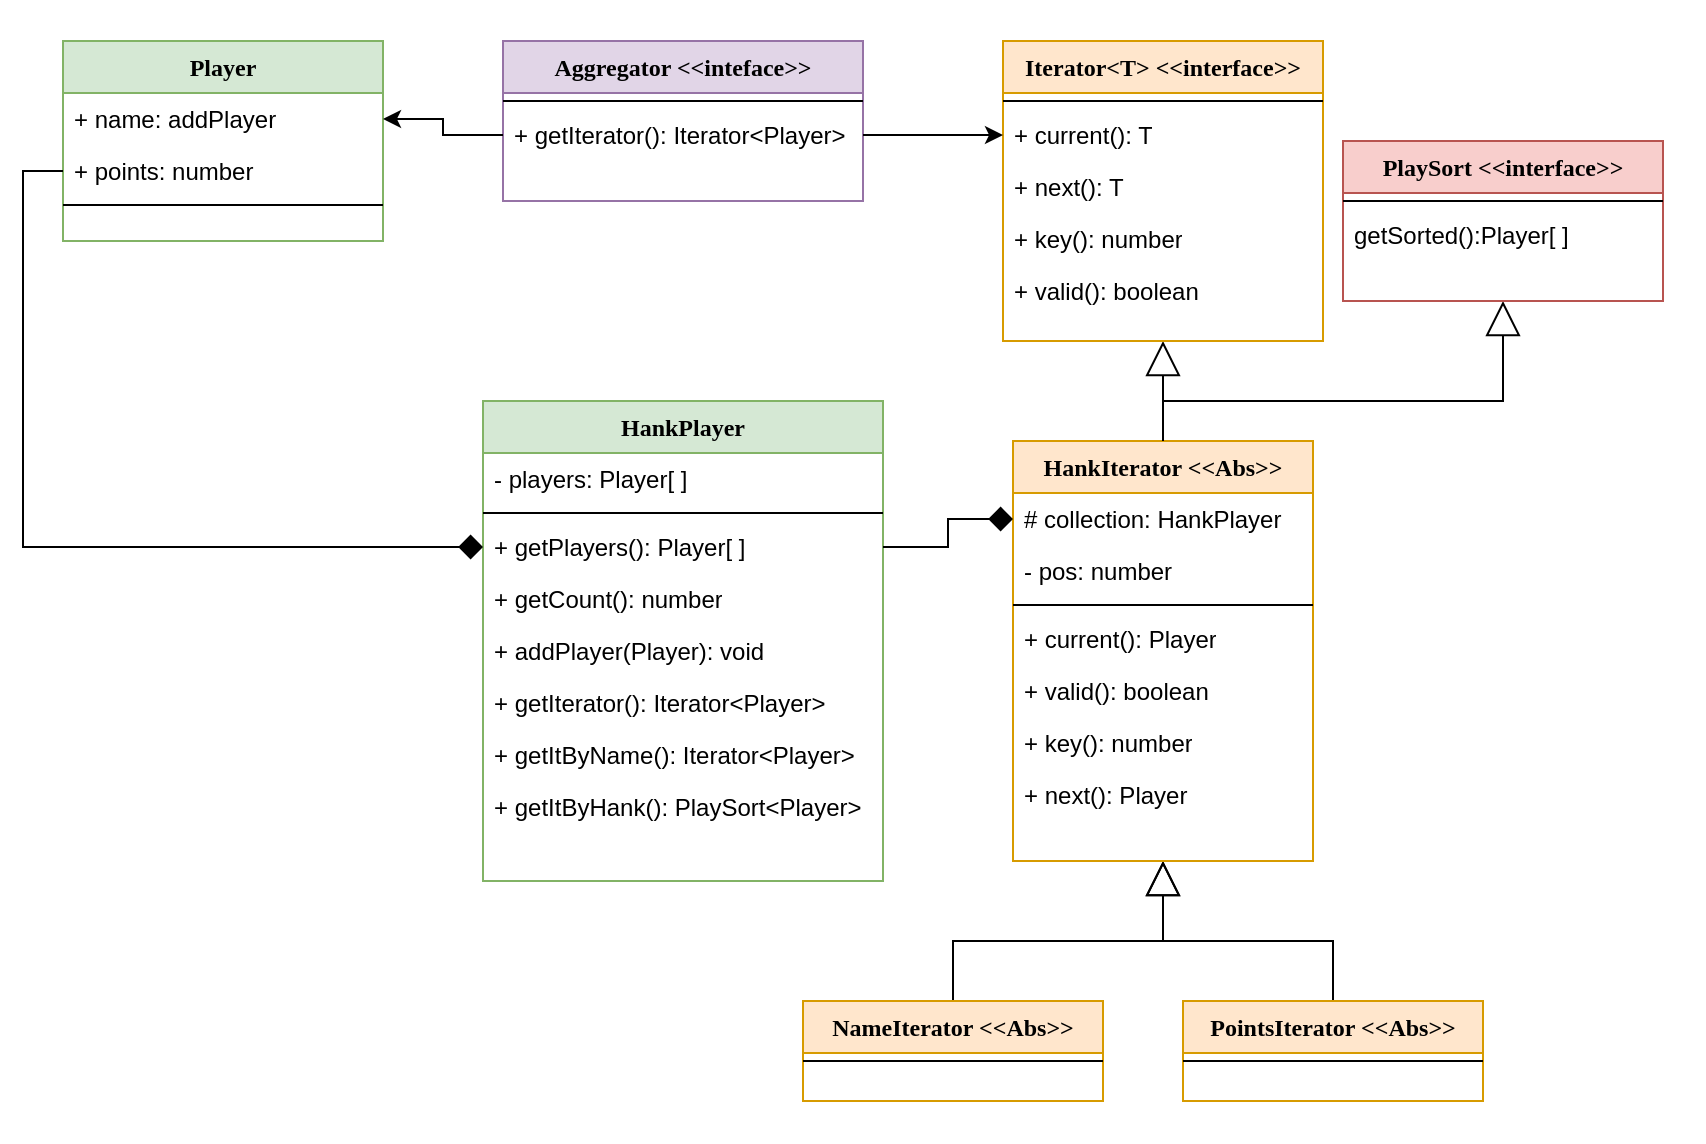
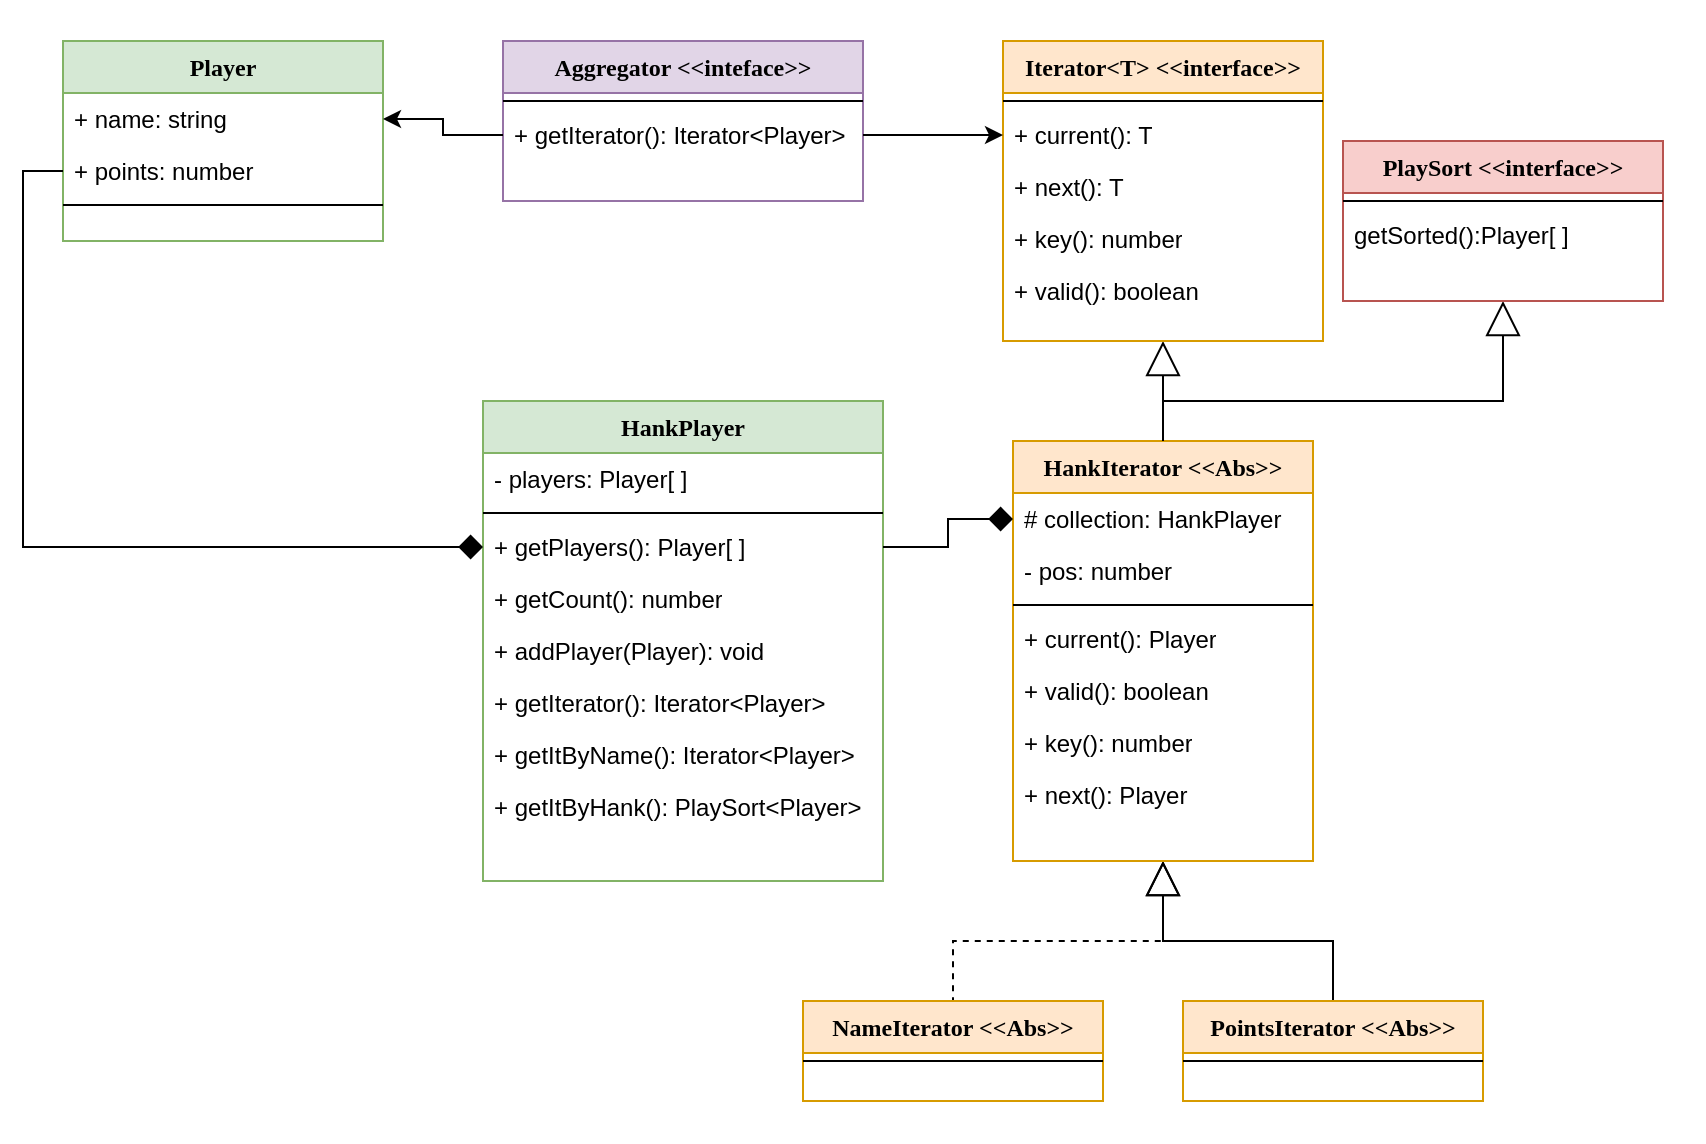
- <mxCell id="13" value="+ name: addPlayer" style="text;html=1;strokeColor=none;fillColor=none;align=left;verticalAlign=top;spacingLeft=4;spacingRight=4;whiteSpace=wrap;overflow=hidden;rotatable=0;points=[[0,0.5],[1,0.5]];portConstraint=eastwest;" vertex="1" parent="12"><mxGeometry y="26" width="160" height="26" as="geometry" /></mxCell>
+ <mxCell id="13" value="+ name: string" style="text;html=1;strokeColor=none;fillColor=none;align=left;verticalAlign=top;spacingLeft=4;spacingRight=4;whiteSpace=wrap;overflow=hidden;rotatable=0;points=[[0,0.5],[1,0.5]];portConstraint=eastwest;" vertex="1" parent="12"><mxGeometry y="26" width="160" height="26" as="geometry" /></mxCell>
- <mxCell id="28" style="edgeStyle=orthogonalEdgeStyle;rounded=0;orthogonalLoop=1;jettySize=auto;html=1;exitX=0.5;exitY=1;exitDx=0;exitDy=0;startArrow=block;startFill=0;startSize=15;endArrow=none;endFill=0;" edge="1" parent="1" source="30" target="39"><mxGeometry relative="1" as="geometry" /></mxCell>
+ <mxCell id="28" style="edgeStyle=orthogonalEdgeStyle;rounded=0;orthogonalLoop=1;jettySize=auto;html=1;exitX=0.5;exitY=1;exitDx=0;exitDy=0;startArrow=block;startFill=0;startSize=15;endArrow=none;endFill=0;dashed=1;" edge="1" parent="1" source="30" target="39"><mxGeometry relative="1" as="geometry" /></mxCell>
